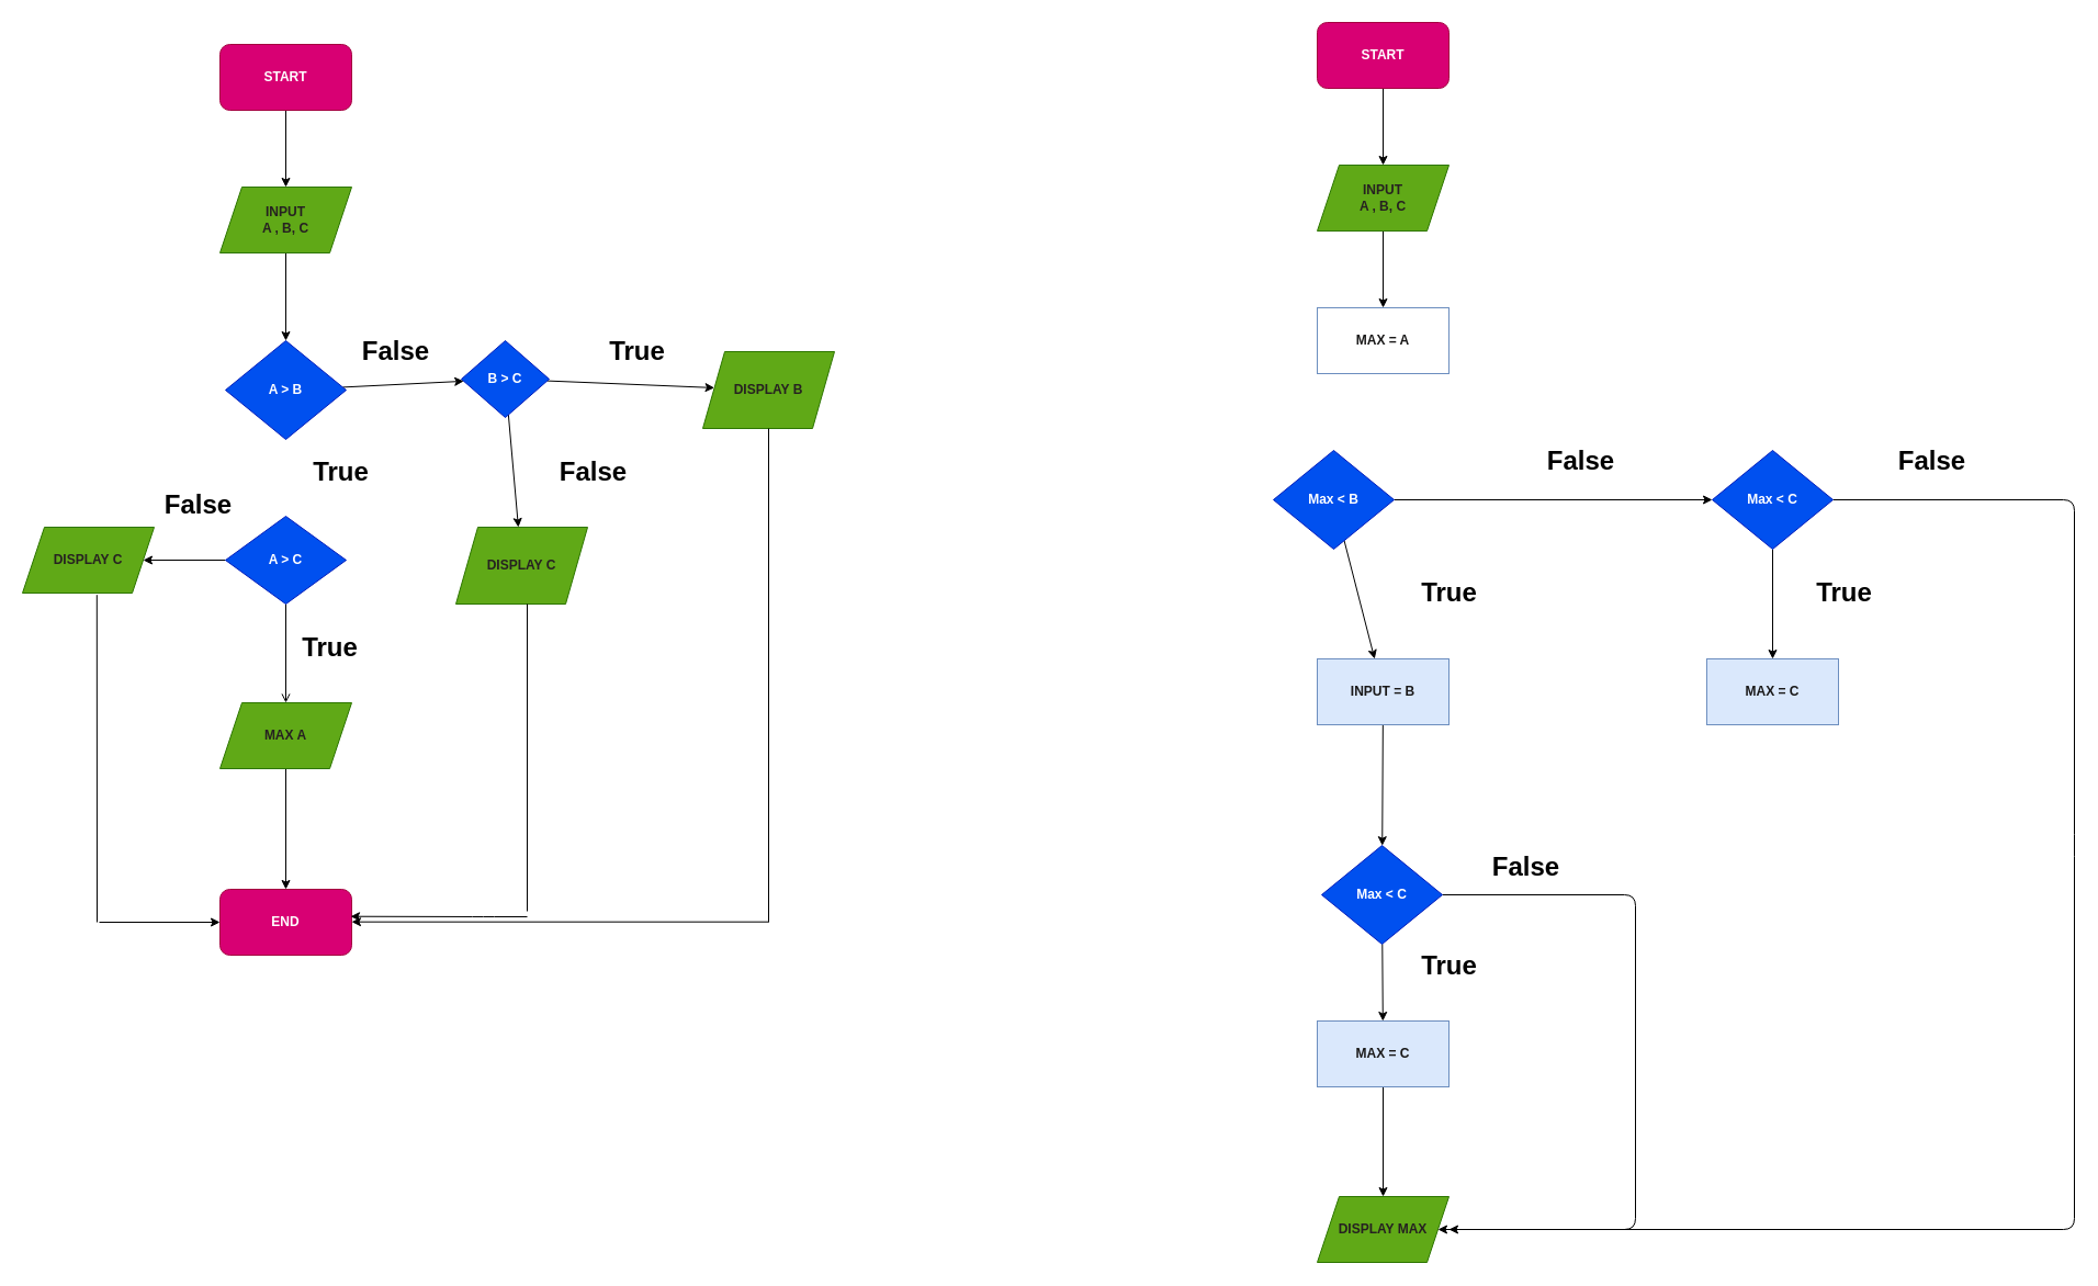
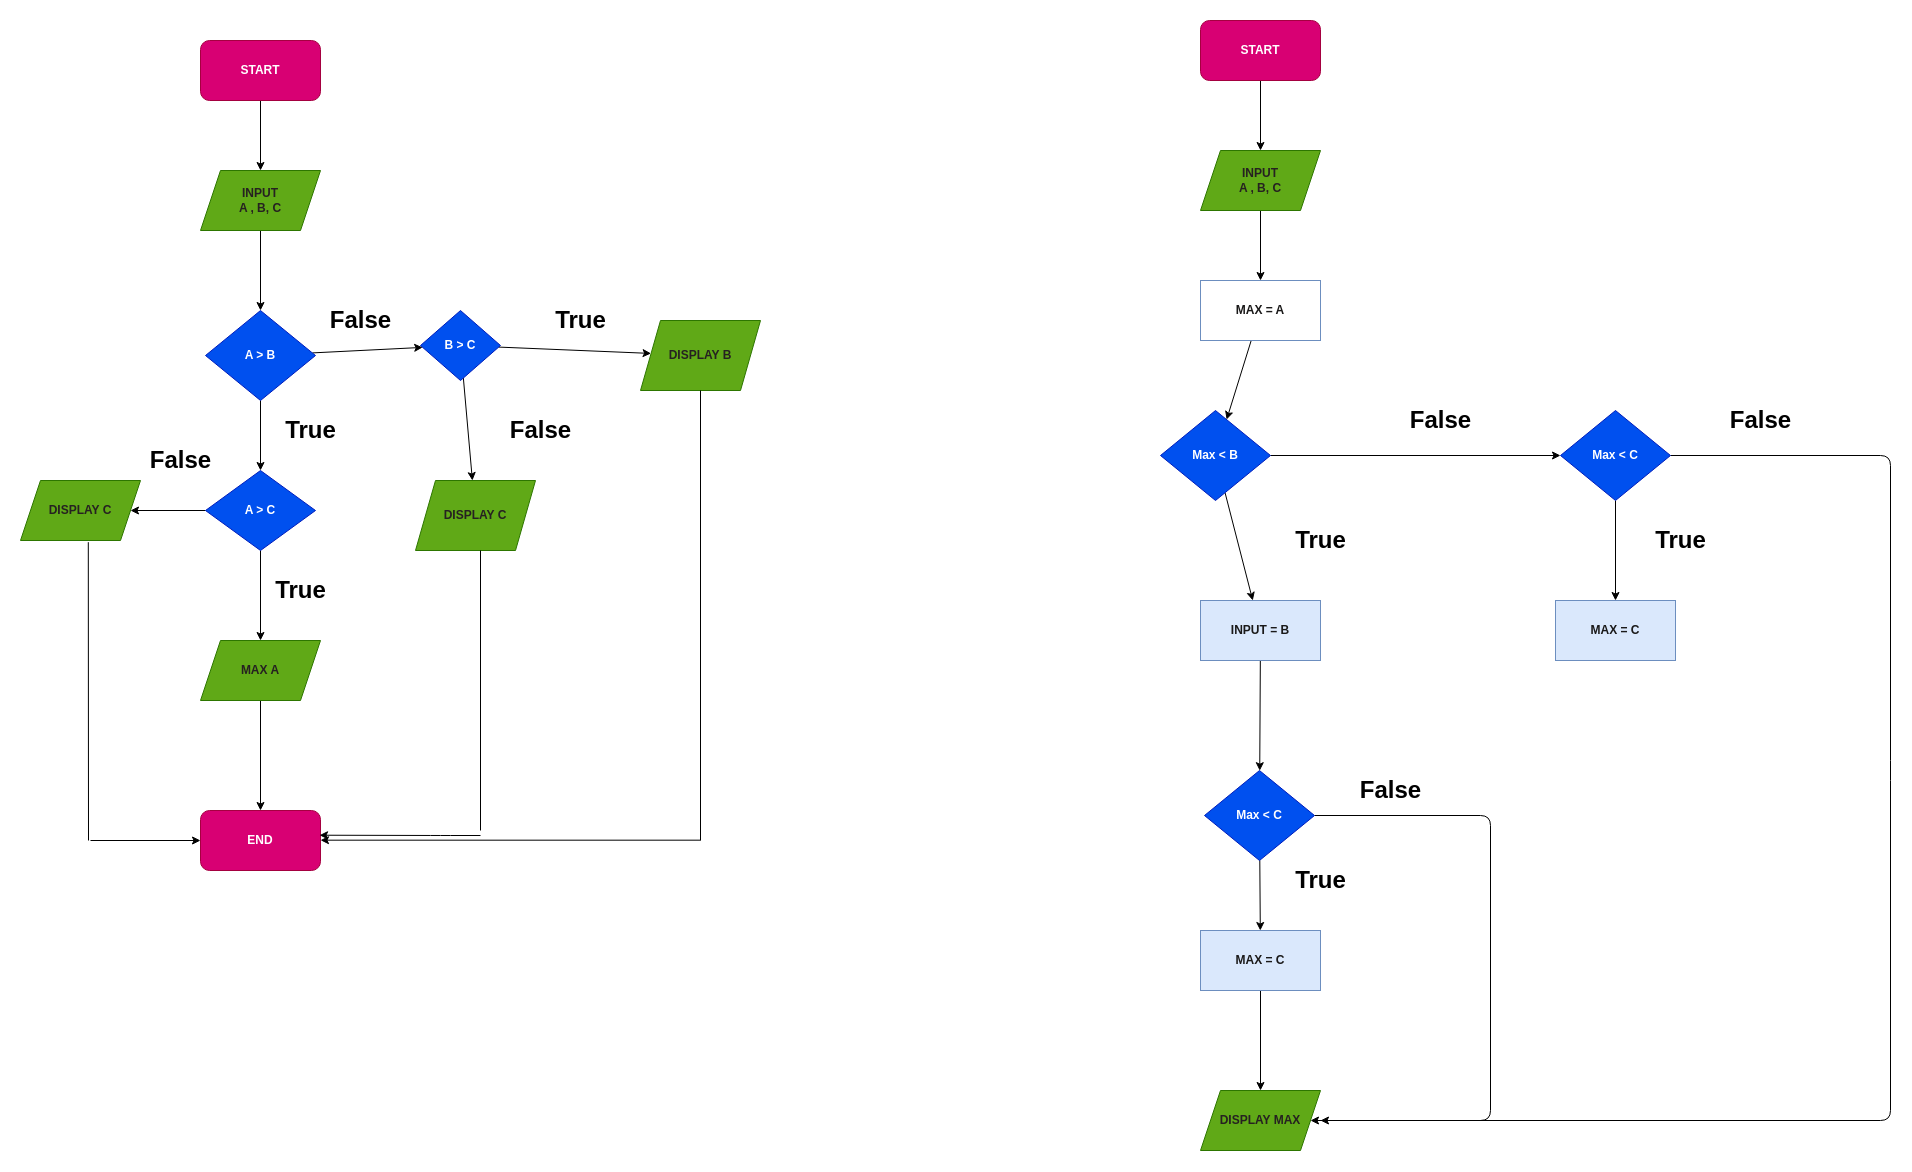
+ <mxCell id="33" value="" style="edgeStyle=none;html=1;fontColor=#1a1919;" edge="1" parent="1" source="34" target="41"><mxGeometry relative="1" as="geometry" /></mxCell>
+ <mxCell id="6" value="" style="edgeStyle=none;html=1;fontStyle=1" edge="1" parent="1" source="8" target="11"><mxGeometry relative="1" as="geometry" /></mxCell>
- <mxCell id="9" value="" style="edgeStyle=none;html=1;fontStyle=1;endArrow=open;" edge="1" parent="1" source="11" target="14"><mxGeometry relative="1" as="geometry" /></mxCell>
+ <mxCell id="9" value="" style="edgeStyle=none;html=1;fontStyle=1" edge="1" parent="1" source="11" target="14"><mxGeometry relative="1" as="geometry" /></mxCell>
